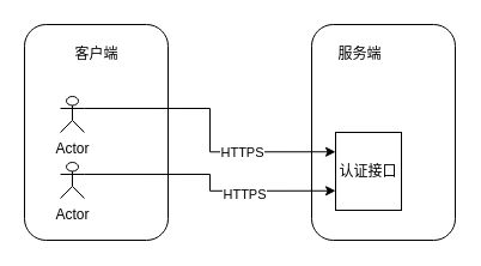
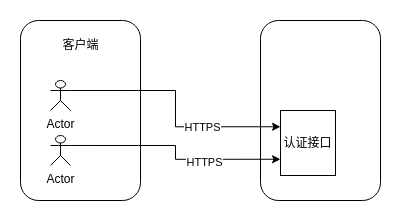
- <mxCell id="6" value="服务端" style="text;html=1;align=center;verticalAlign=middle;resizable=0;points=[];autosize=1;strokeColor=none;fillColor=none;" vertex="1" parent="2"><mxGeometry x="250" y="10" width="60" height="30" as="geometry" /></mxCell>
